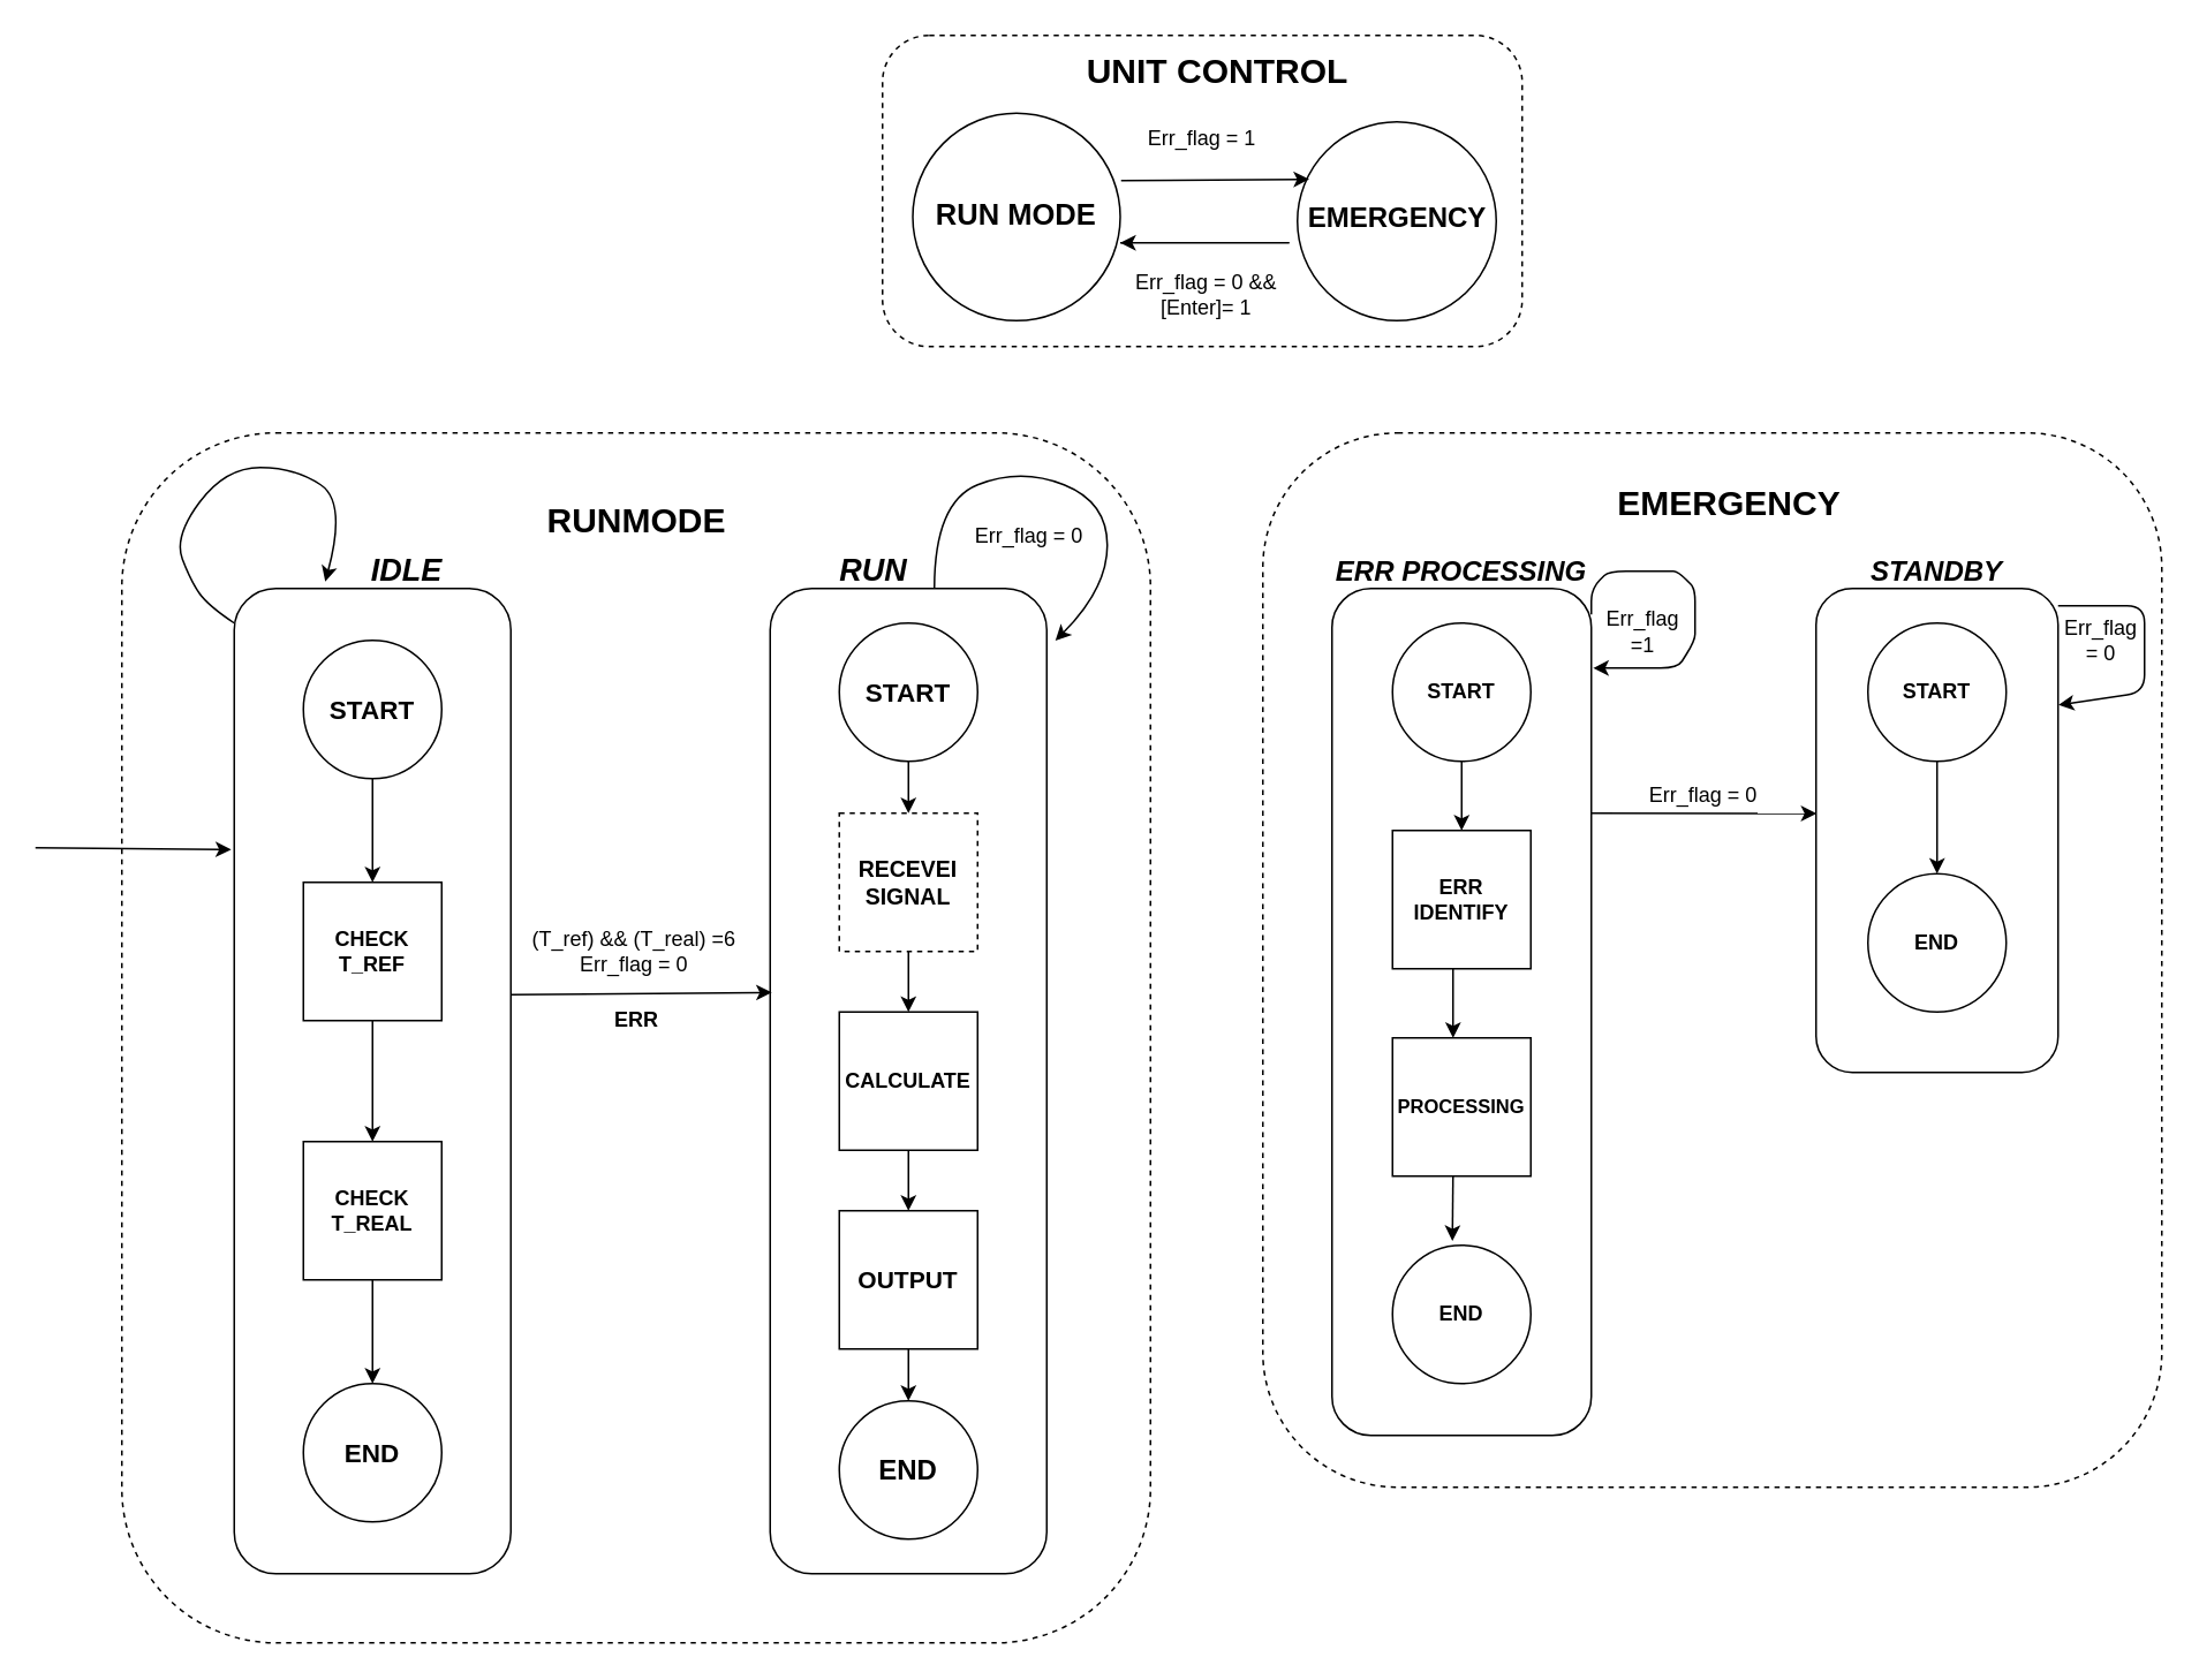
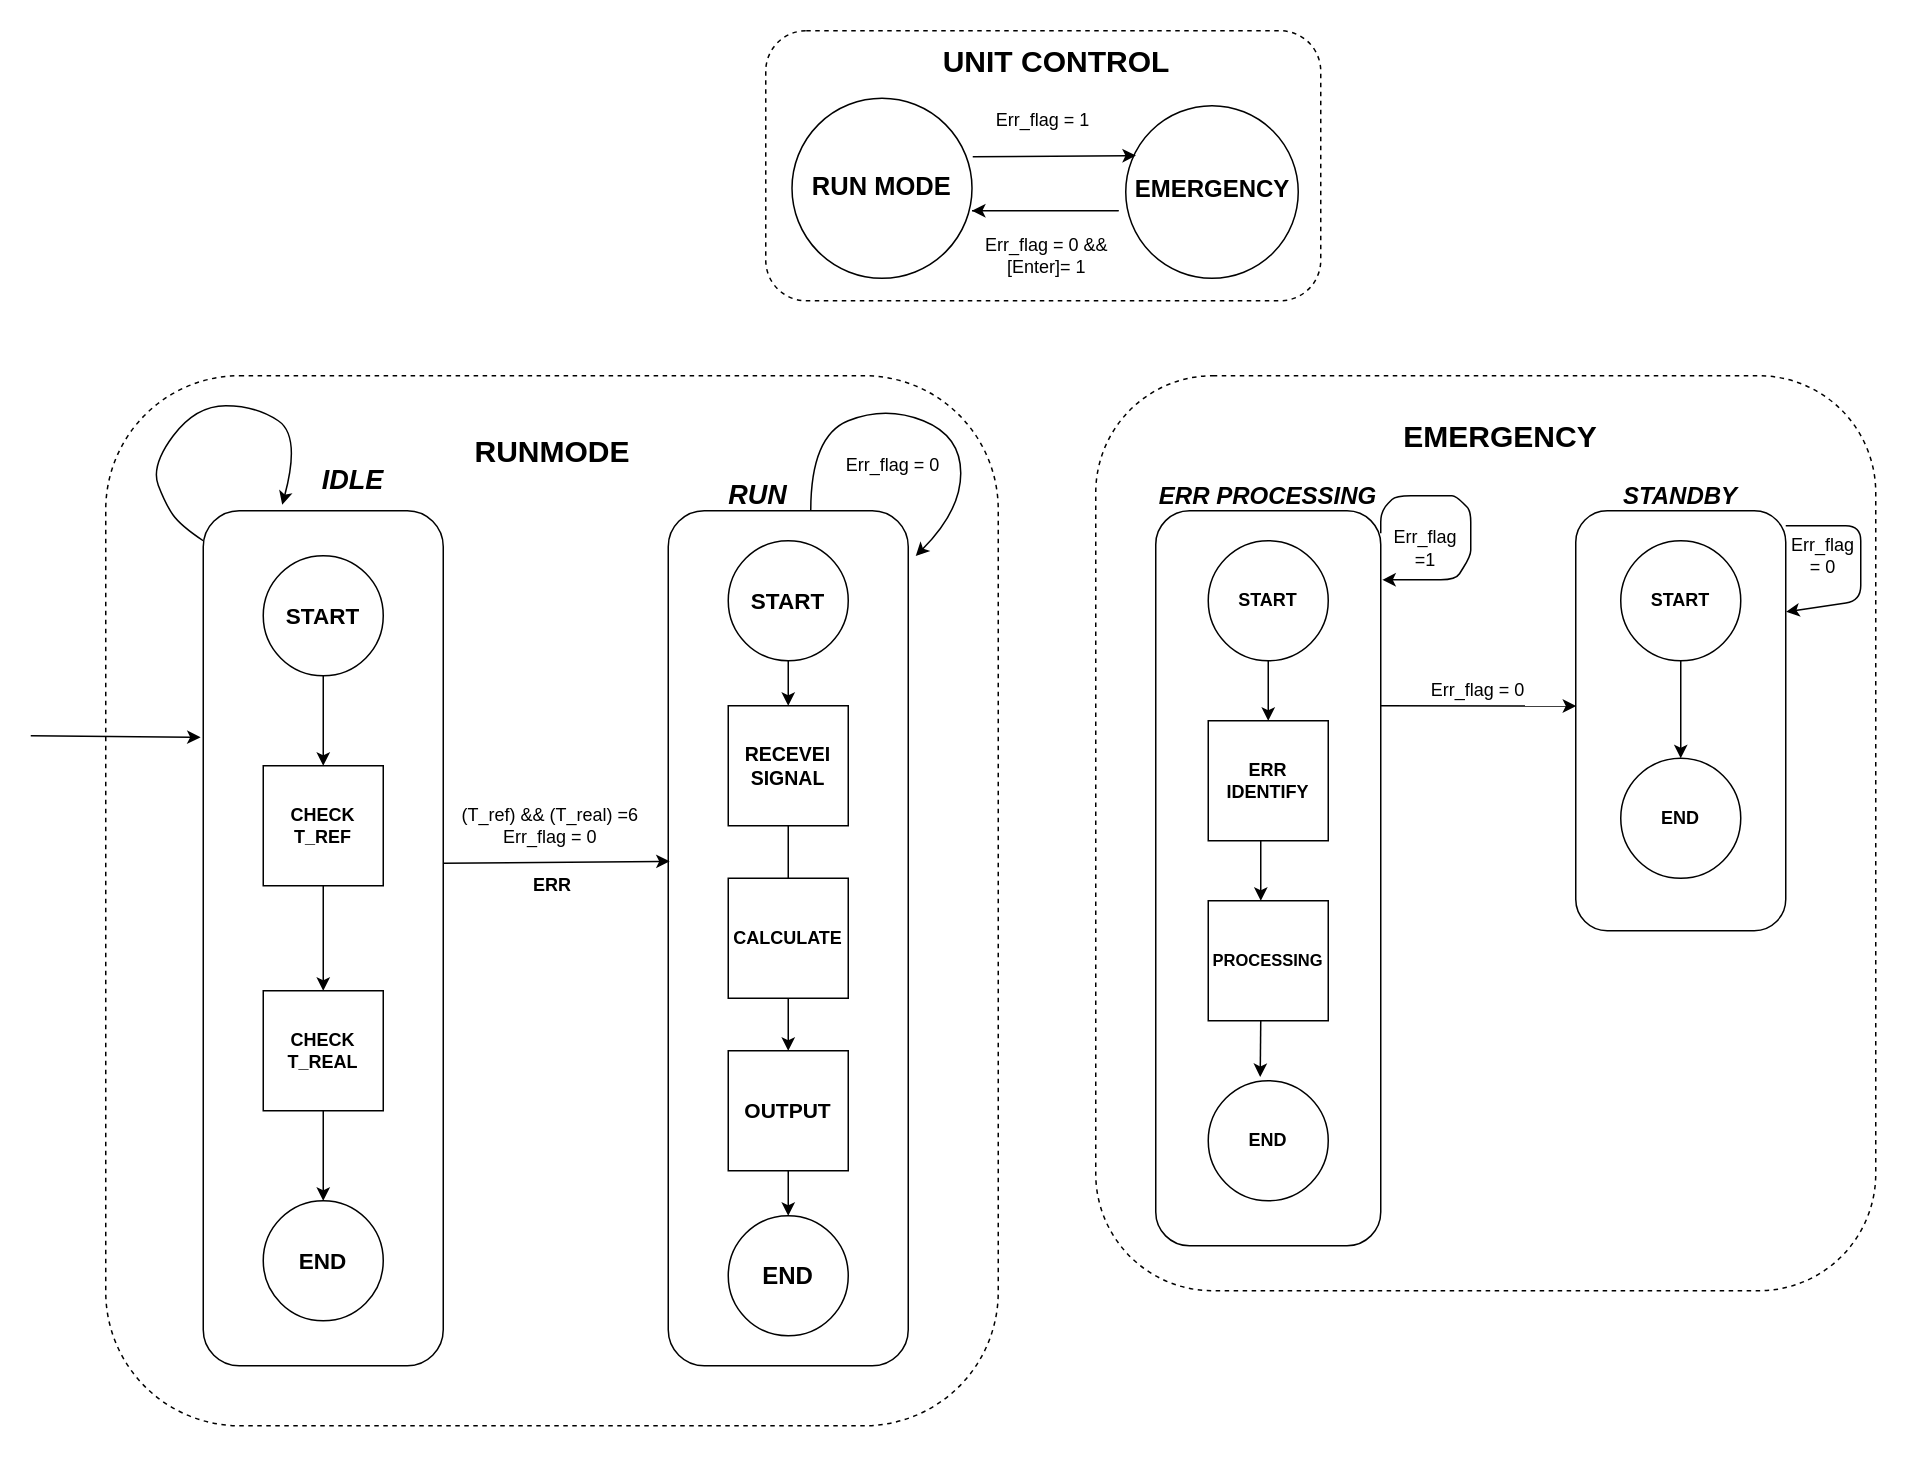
- <mxCell id="33" value="&lt;font size=&quot;1&quot;&gt;&lt;b&gt;&lt;i style=&quot;font-size: 18px&quot;&gt;IDLE&lt;/i&gt;&lt;/b&gt;&lt;/font&gt;" style="text;html=1;strokeColor=none;fillColor=none;align=center;verticalAlign=middle;whiteSpace=wrap;rounded=0;" vertex="1" parent="1"><mxGeometry x="215" y="320" width="40" height="20" as="geometry" /></mxCell>
+ <mxCell id="33" value="&lt;font size=&quot;1&quot;&gt;&lt;b&gt;&lt;i style=&quot;font-size: 18px&quot;&gt;IDLE&lt;/i&gt;&lt;/b&gt;&lt;/font&gt;" style="text;html=1;strokeColor=none;fillColor=none;align=center;verticalAlign=middle;whiteSpace=wrap;rounded=0;" vertex="1" parent="1"><mxGeometry x="215" y="310" width="40" height="20" as="geometry" /></mxCell>
- <mxCell id="25" value="&lt;b&gt;&lt;font style=&quot;font-size: 13px&quot;&gt;RECEVEI SIGNAL&lt;/font&gt;&lt;/b&gt;" style="whiteSpace=wrap;html=1;aspect=fixed;dashed=1;" vertex="1" parent="1"><mxGeometry x="485" y="470" width="80" height="80" as="geometry" /></mxCell>
+ <mxCell id="25" value="&lt;b&gt;&lt;font style=&quot;font-size: 13px&quot;&gt;RECEVEI SIGNAL&lt;/font&gt;&lt;/b&gt;" style="whiteSpace=wrap;html=1;aspect=fixed;" vertex="1" parent="1"><mxGeometry x="485" y="470" width="80" height="80" as="geometry" /></mxCell>
- <mxCell id="29" value="" style="endArrow=classic;html=1;entryX=0.5;entryY=0;entryDx=0;entryDy=0;exitX=0.5;exitY=1;exitDx=0;exitDy=0;" edge="1" parent="1" target="26" source="25"><mxGeometry width="50" height="50" relative="1" as="geometry"><mxPoint x="525" y="590" as="sourcePoint" /><mxPoint x="575" y="540" as="targetPoint" /></mxGeometry></mxCell>
+ <mxCell id="29" value="" style="endArrow=none;html=1;entryX=0.5;entryY=0;entryDx=0;entryDy=0;exitX=0.5;exitY=1;exitDx=0;exitDy=0;" edge="1" parent="1" target="26" source="25"><mxGeometry width="50" height="50" relative="1" as="geometry"><mxPoint x="525" y="590" as="sourcePoint" /><mxPoint x="575" y="540" as="targetPoint" /></mxGeometry></mxCell>
